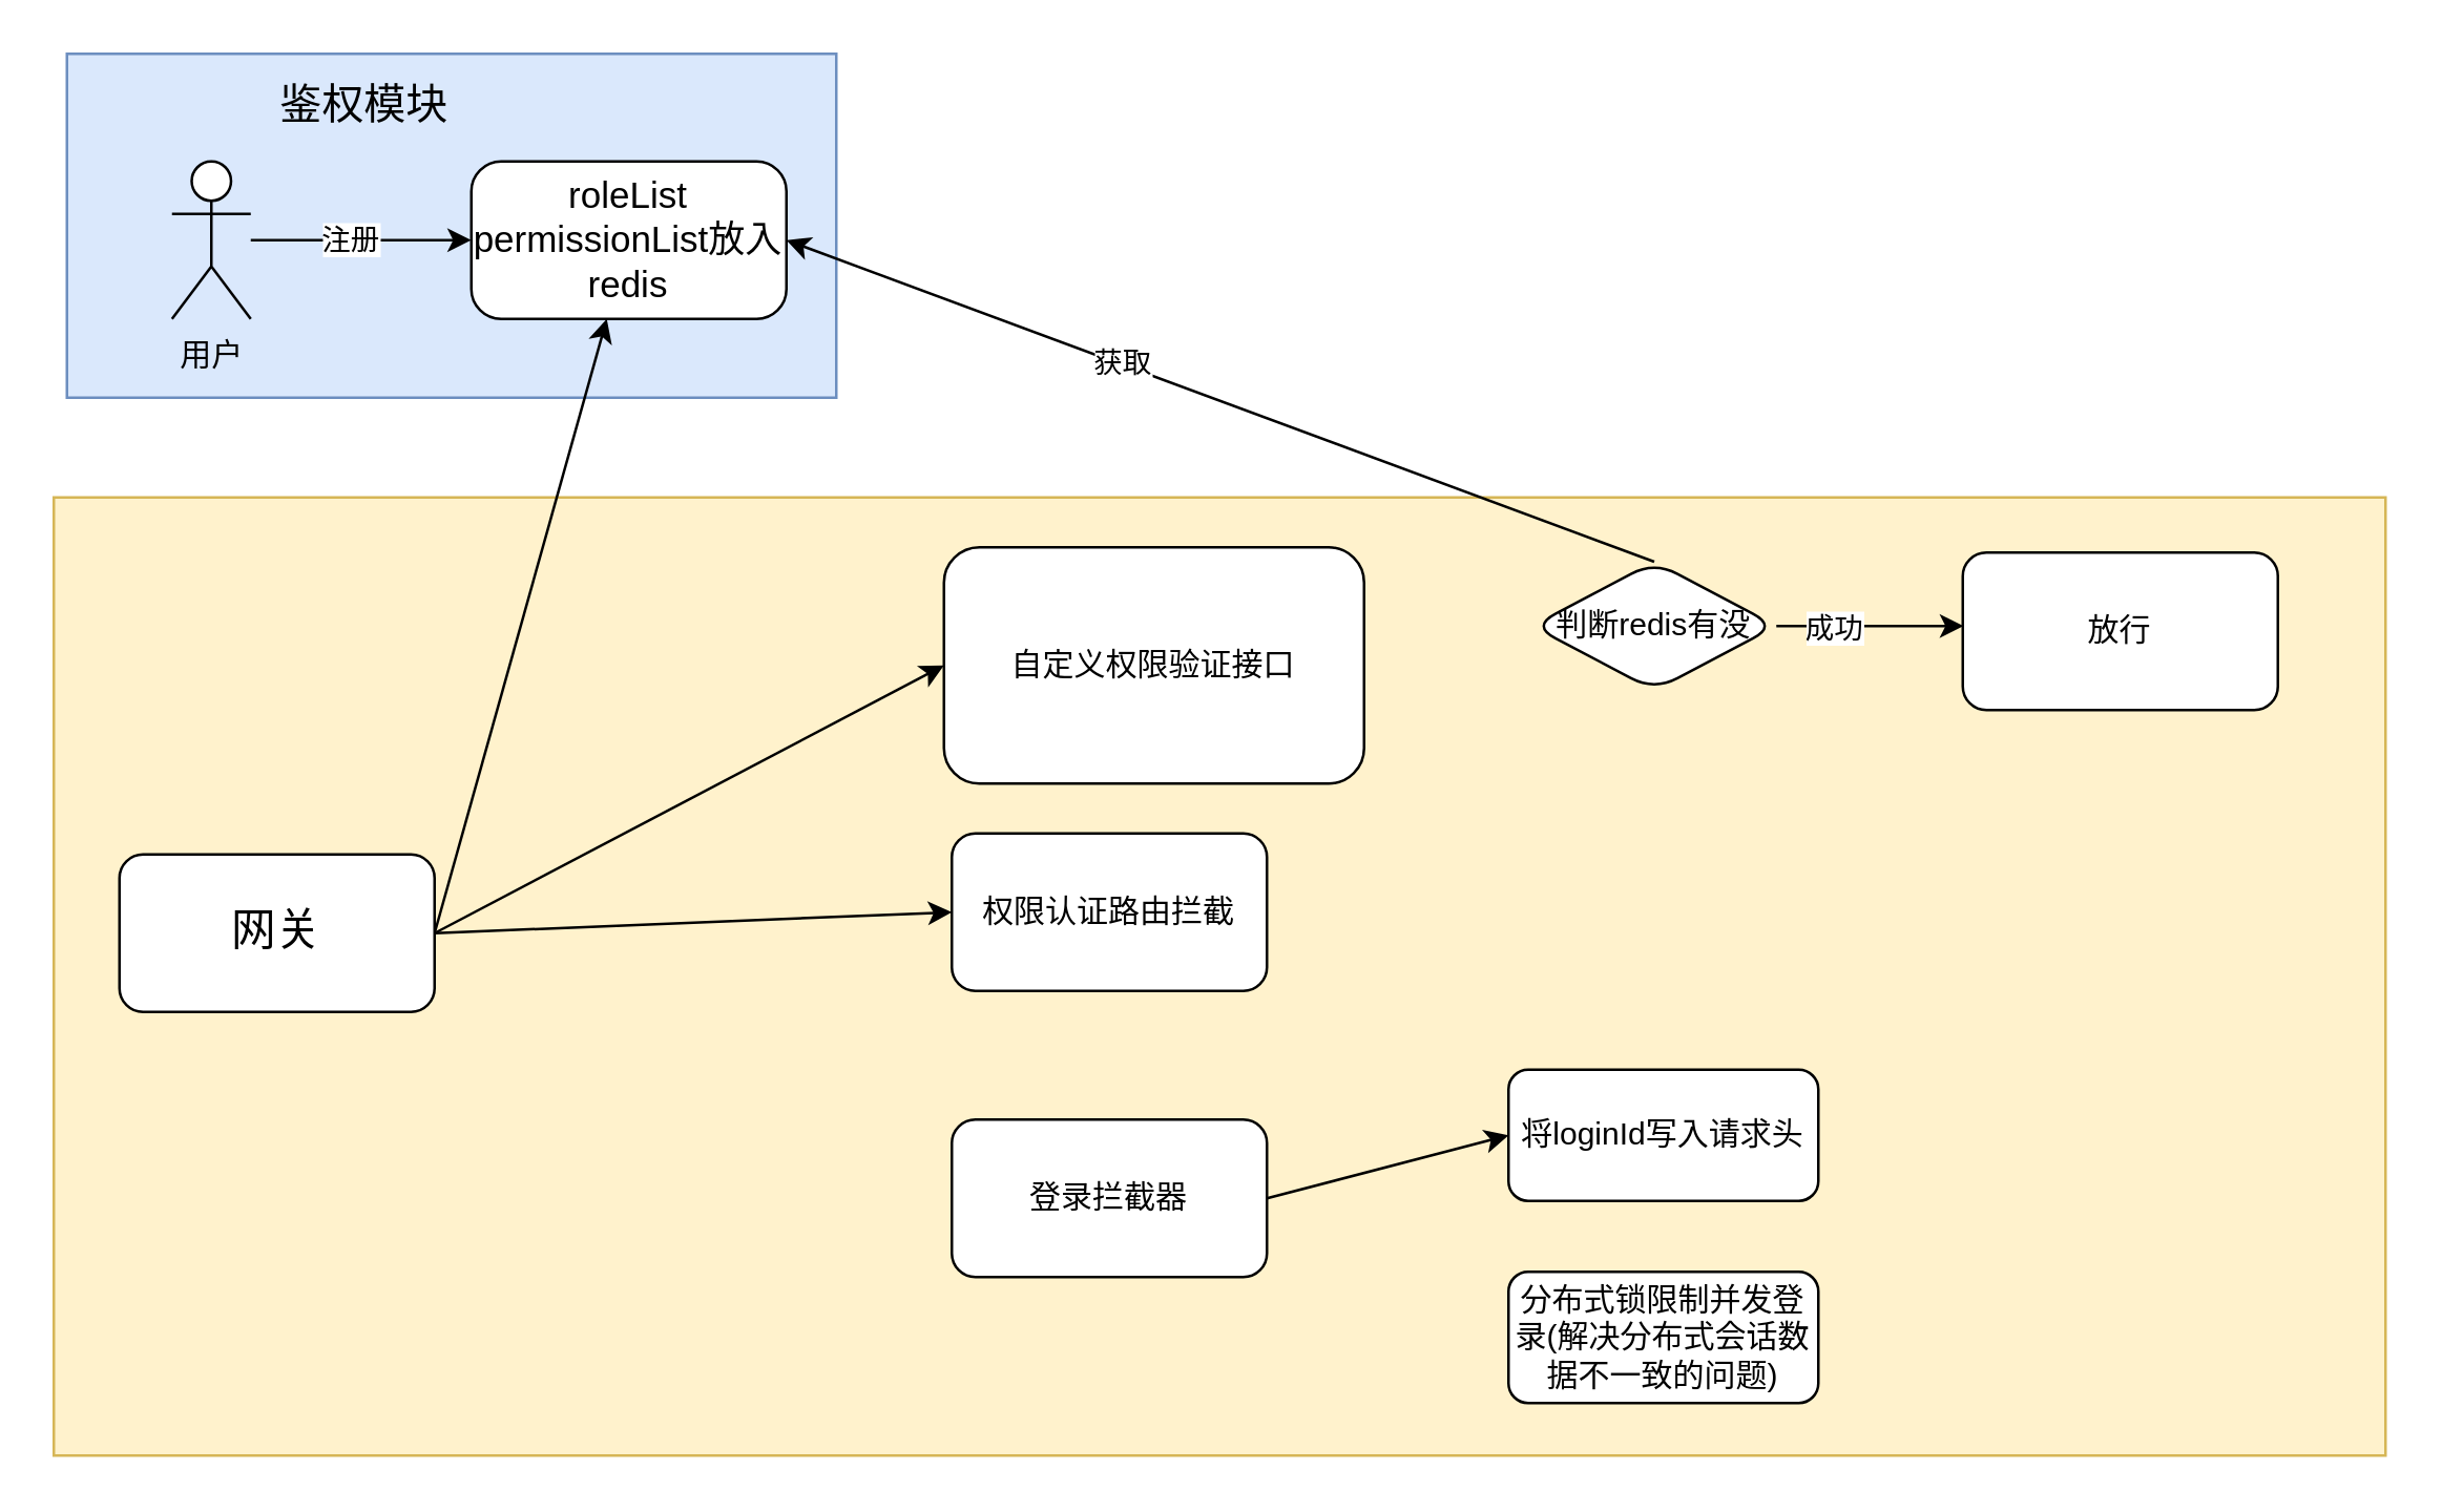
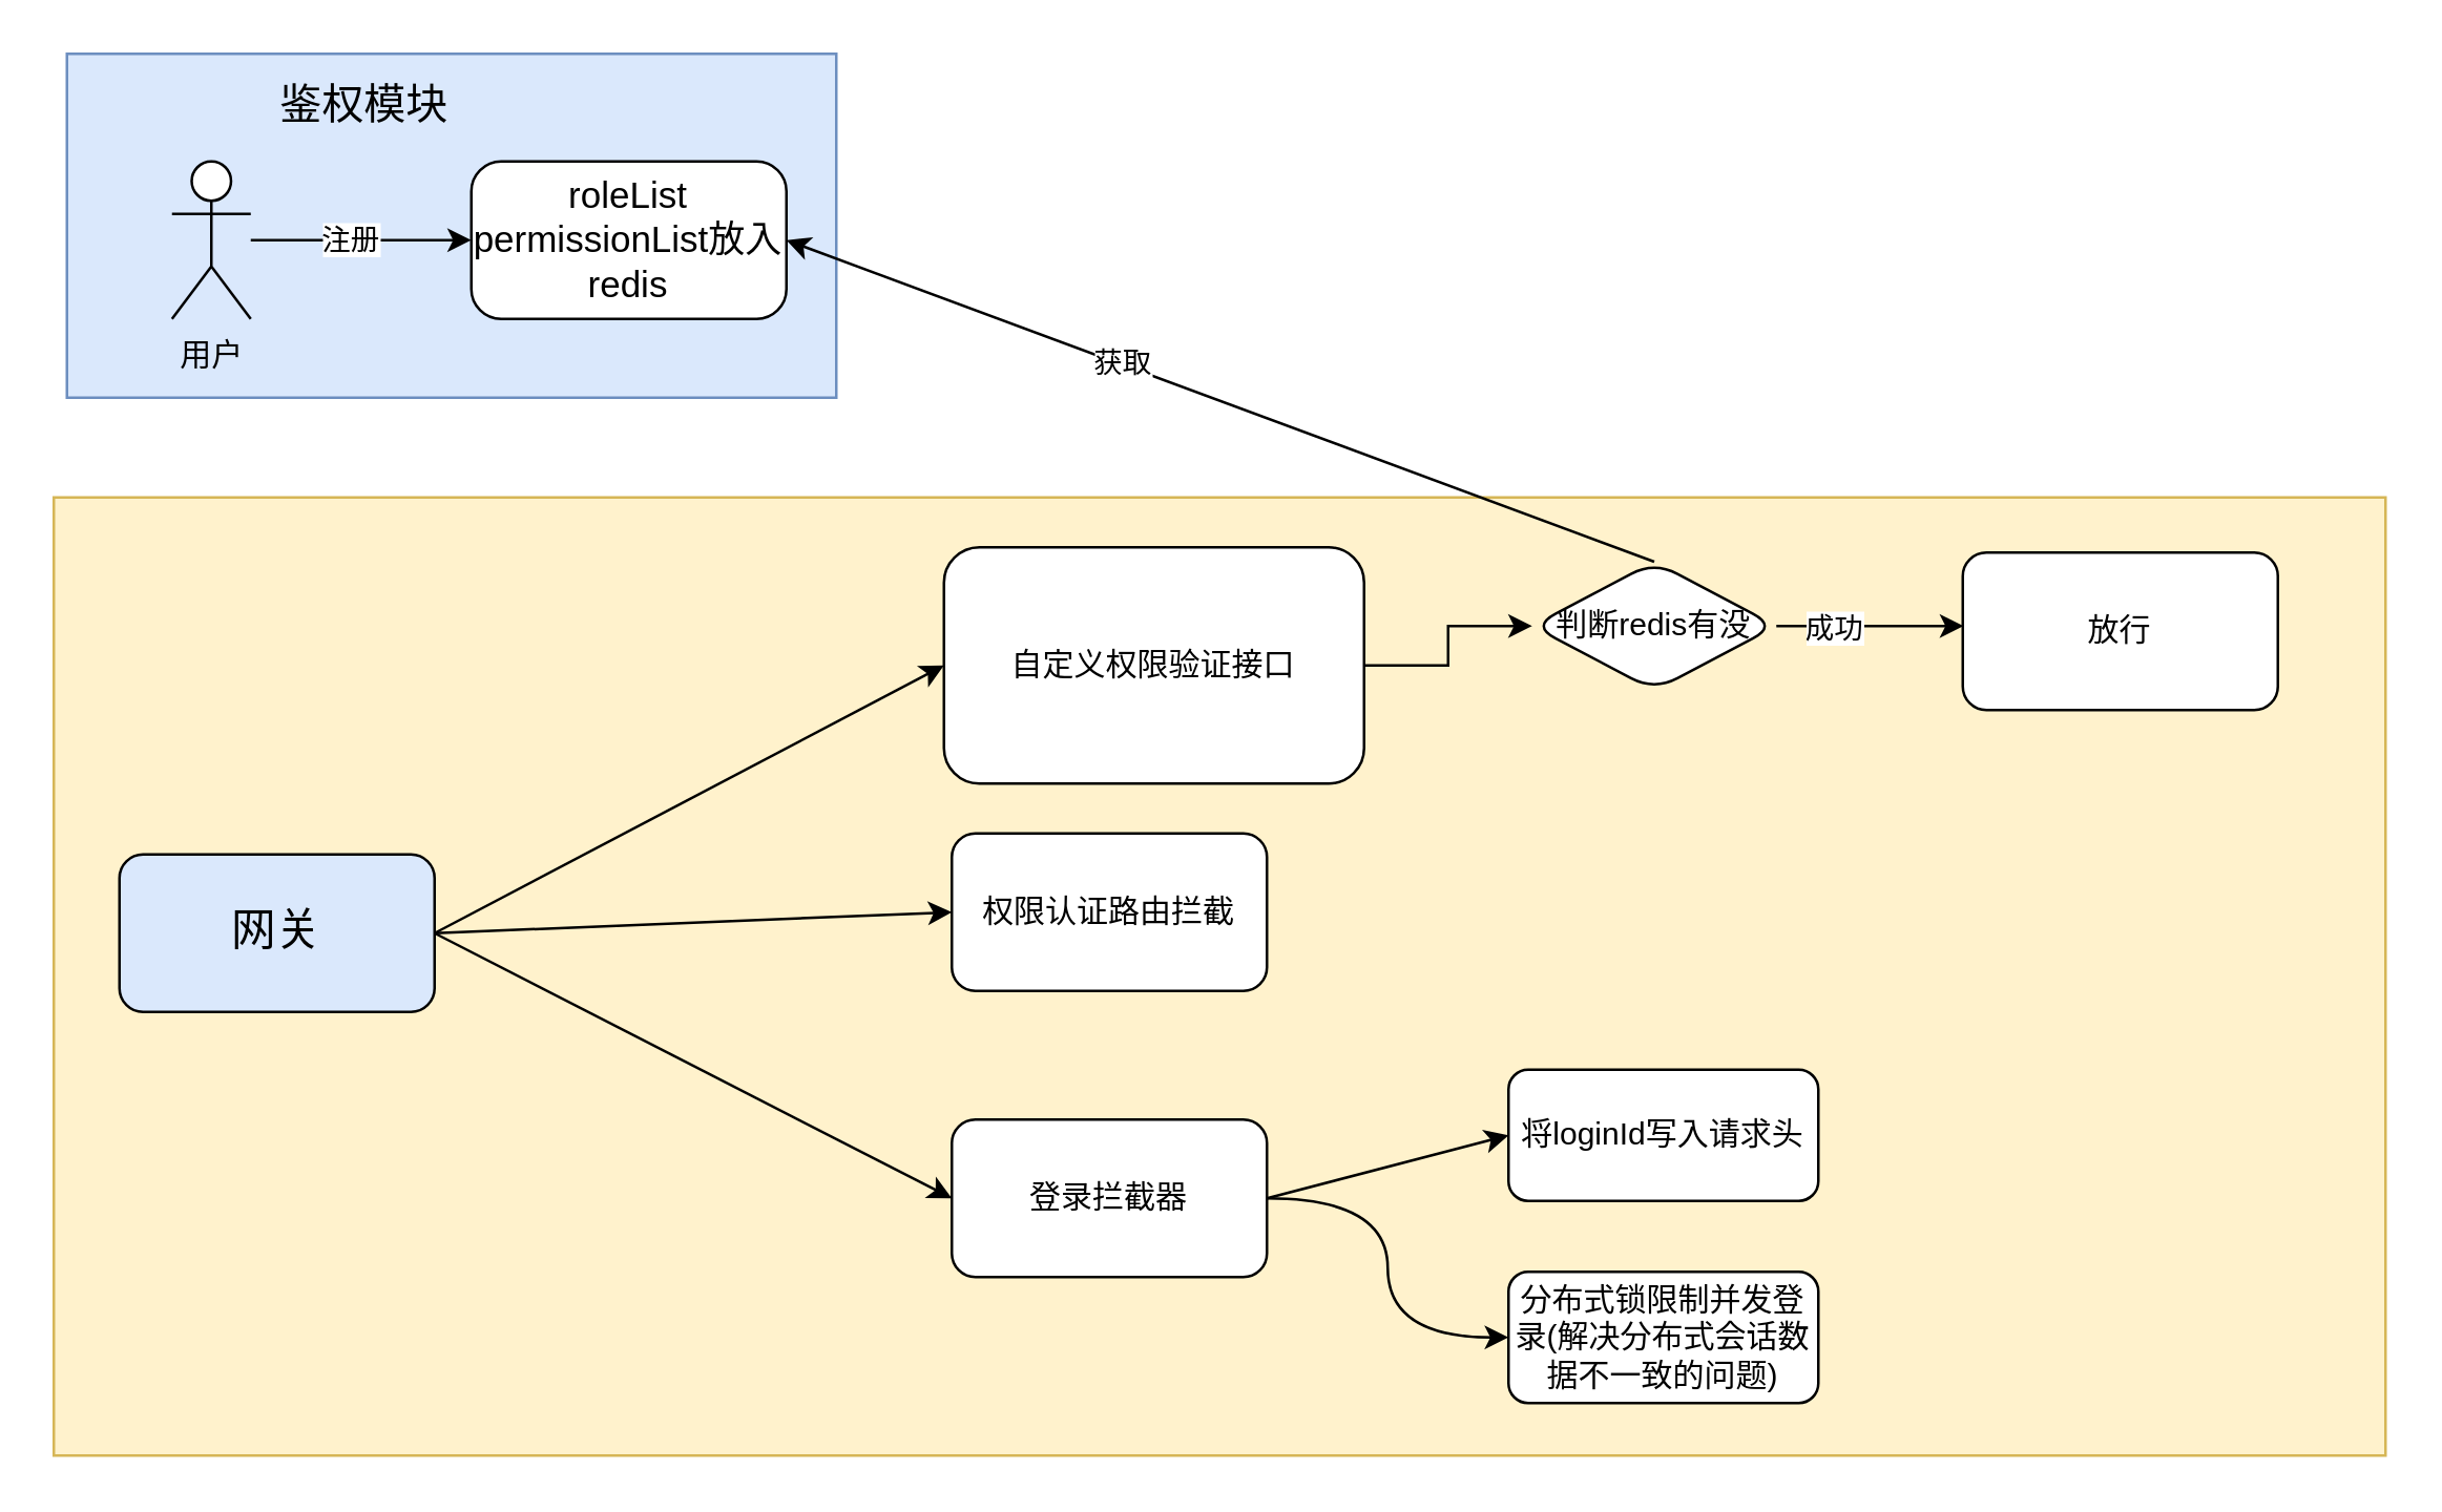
- <mxCell id="10" style="rounded=0;orthogonalLoop=1;jettySize=auto;html=1;exitX=1;exitY=0.5;exitDx=0;exitDy=0;" edge="1" parent="1" source="11" target="7"><mxGeometry relative="1" as="geometry" /></mxCell>
+ <mxCell id="10" style="rounded=0;orthogonalLoop=1;jettySize=auto;html=1;exitX=1;exitY=0.5;exitDx=0;exitDy=0;entryX=0;entryY=0.5;entryDx=0;entryDy=0;" edge="1" parent="1" source="11" target="24"><mxGeometry relative="1" as="geometry" /></mxCell>
+ <mxCell id="14" value="" style="edgeStyle=orthogonalEdgeStyle;rounded=0;orthogonalLoop=1;jettySize=auto;html=1;" edge="1" parent="1" source="15" target="20"><mxGeometry relative="1" as="geometry" /></mxCell>
- <mxCell id="11" value="网关" style="rounded=1;whiteSpace=wrap;html=1;fontSize=17;" vertex="1" parent="1"><mxGeometry x="45" y="325" width="120" height="60" as="geometry" /></mxCell>
+ <mxCell id="11" value="网关" style="rounded=1;whiteSpace=wrap;html=1;fontSize=17;fillColor=#dae8fc;" vertex="1" parent="1"><mxGeometry x="45" y="325" width="120" height="60" as="geometry" /></mxCell>
+ <mxCell id="23" style="edgeStyle=orthogonalEdgeStyle;rounded=0;orthogonalLoop=1;jettySize=auto;html=1;exitX=1;exitY=0.5;exitDx=0;exitDy=0;entryX=0;entryY=0.5;entryDx=0;entryDy=0;curved=1;" edge="1" parent="1" source="24" target="26"><mxGeometry relative="1" as="geometry" /></mxCell>
